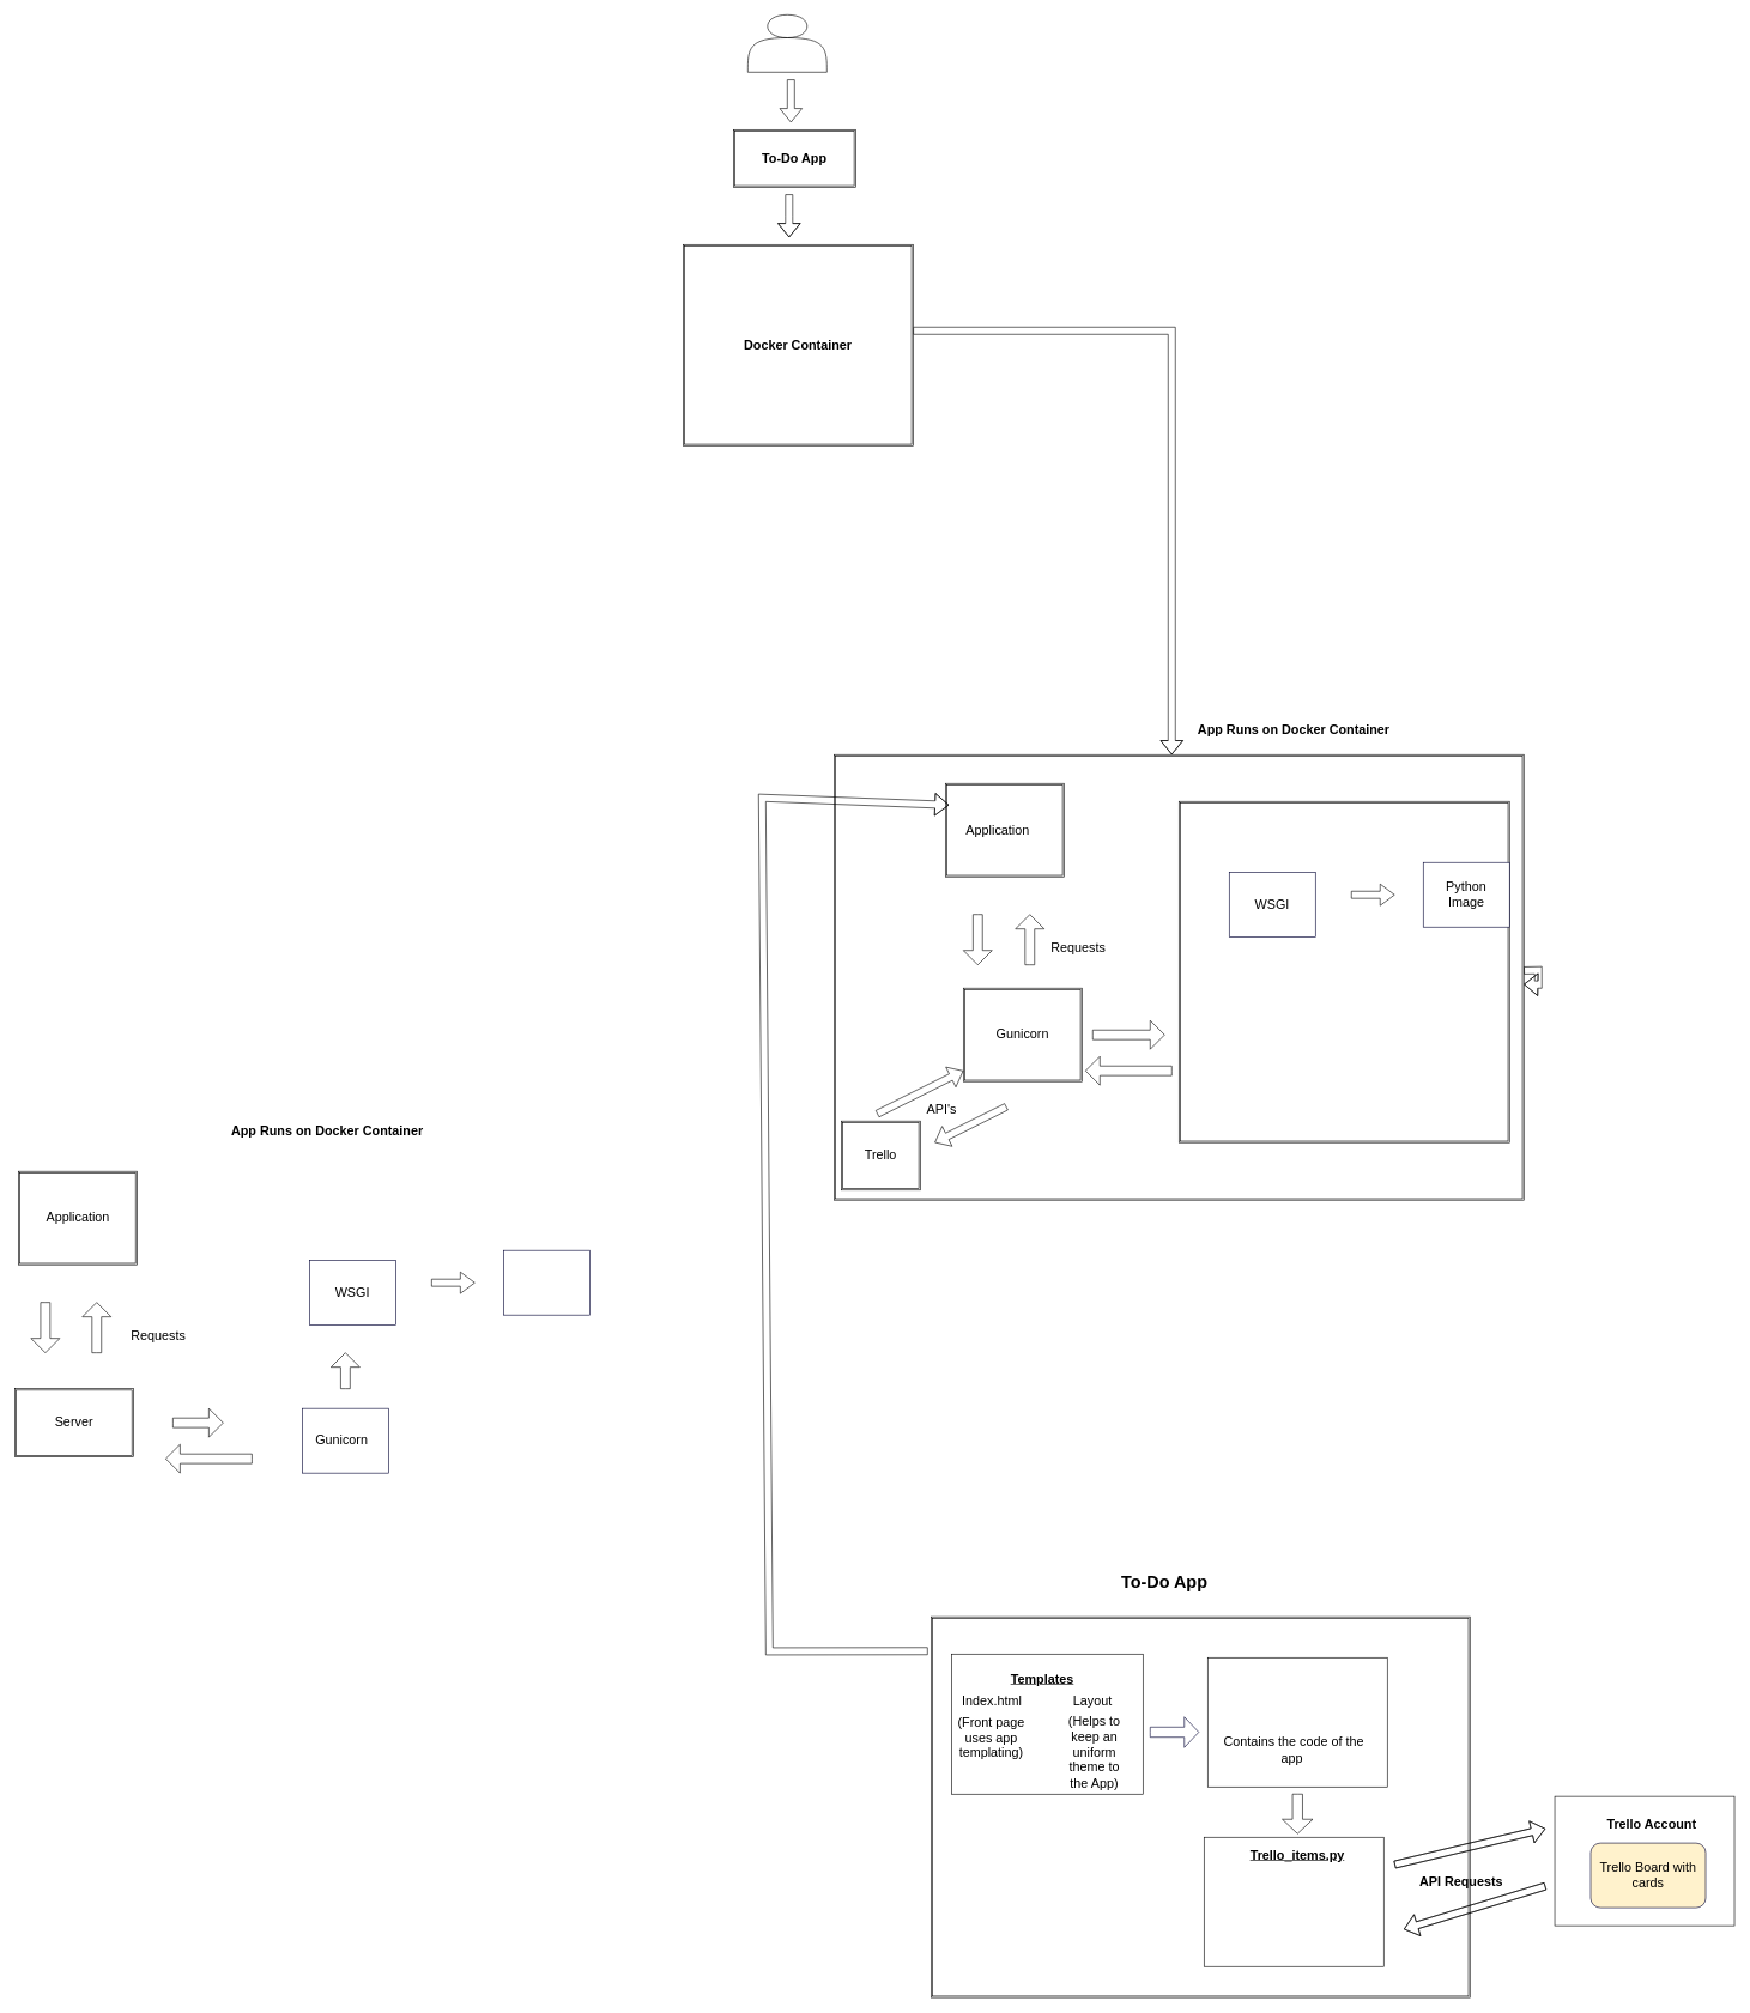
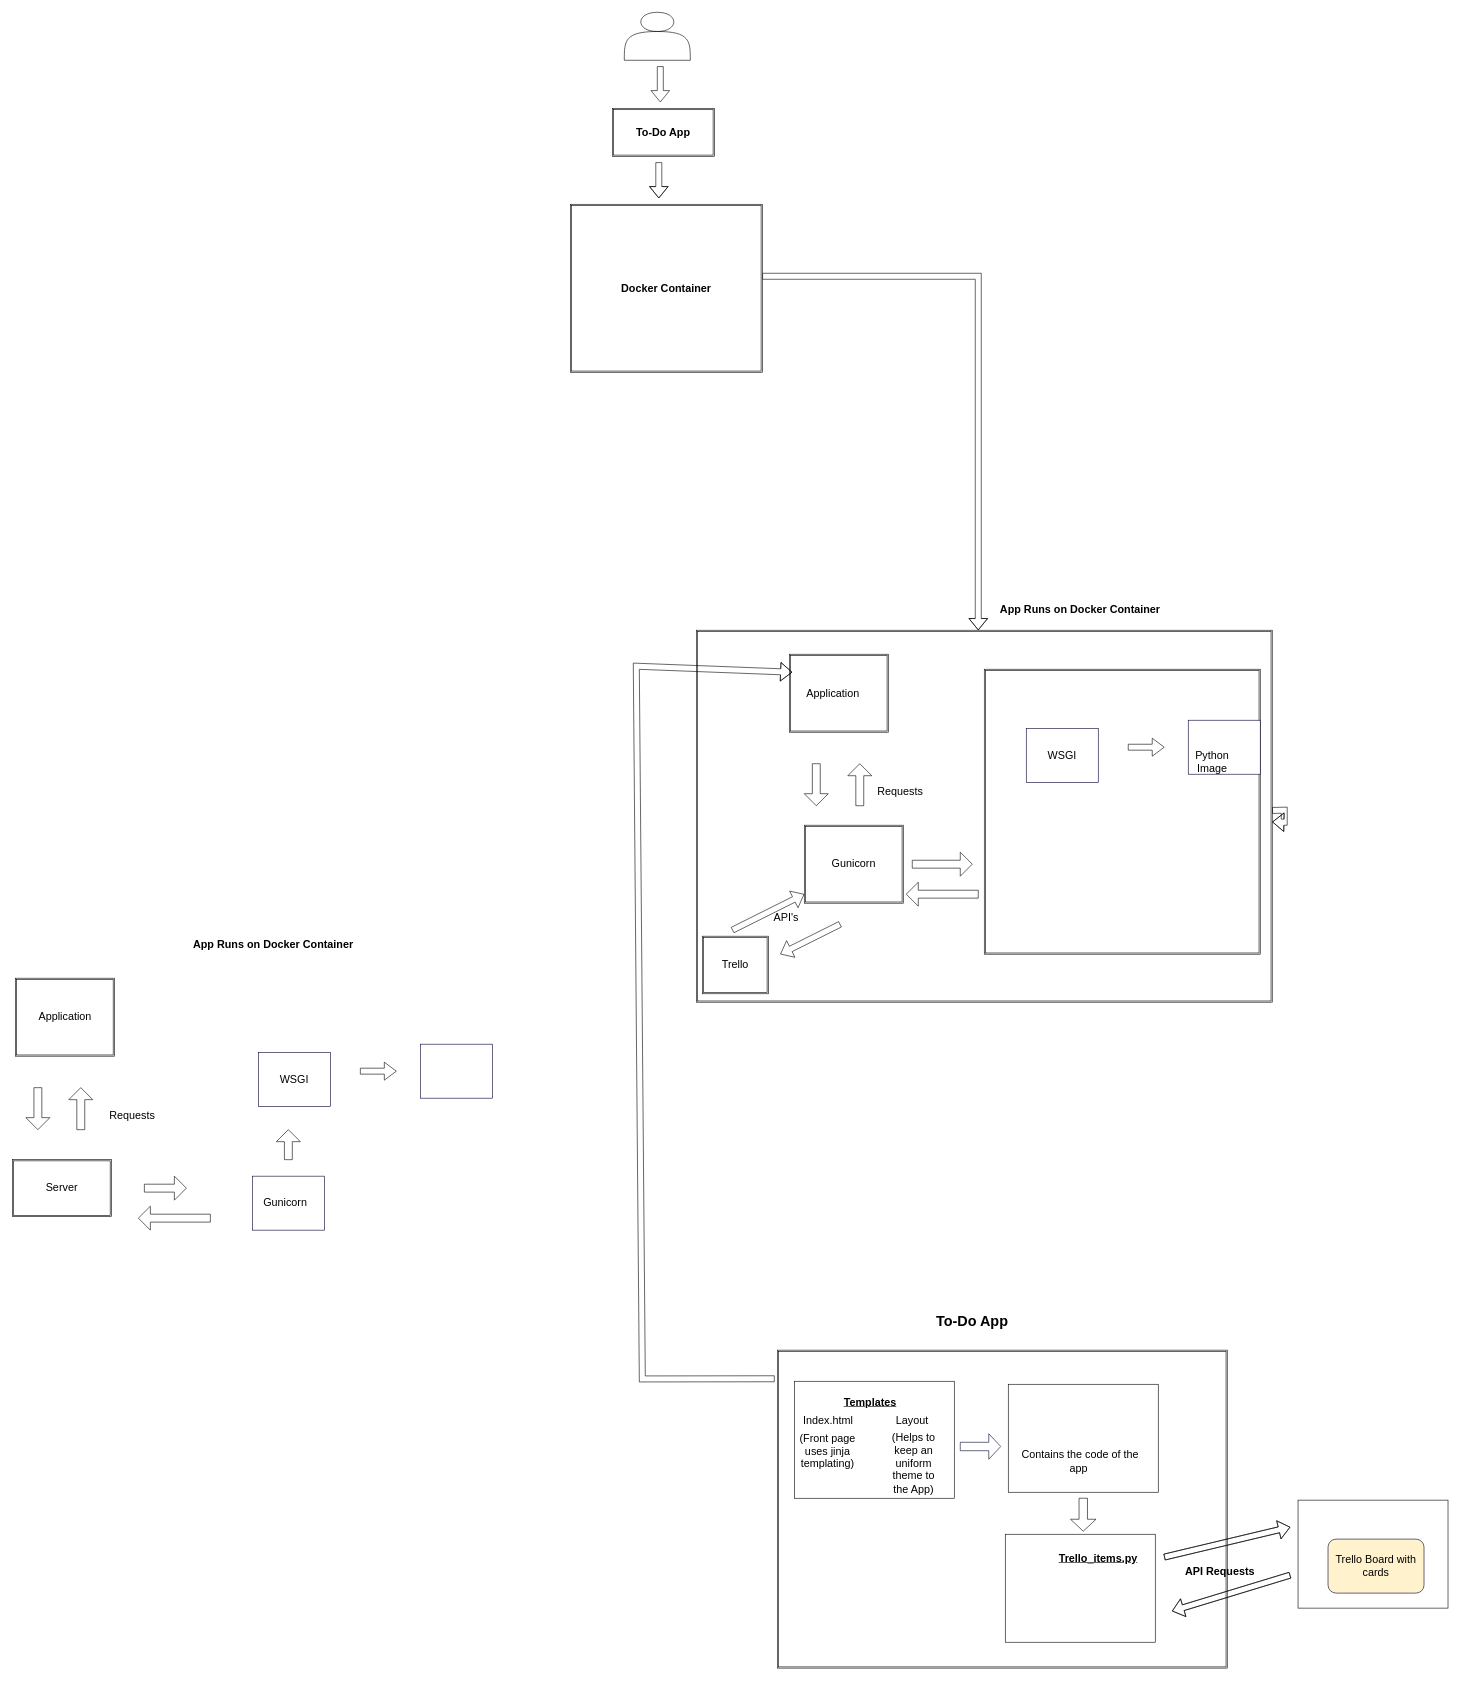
- <mxCell id="42" value="Python&lt;br&gt;Image" style="text;html=1;strokeColor=none;fillColor=none;align=center;verticalAlign=middle;whiteSpace=wrap;rounded=0;fontSize=18;" vertex="1" parent="1"><mxGeometry x="2005" y="1230" width="70" height="30" as="geometry" /></mxCell>
+ <mxCell id="42" value="Python&lt;br&gt;Image" style="text;html=1;strokeColor=none;fillColor=none;align=center;verticalAlign=middle;whiteSpace=wrap;rounded=0;fontSize=18;" vertex="1" parent="1"><mxGeometry x="1985" y="1255" width="70" height="30" as="geometry" /></mxCell>
- <mxCell id="65" value="API's" style="text;html=1;strokeColor=none;fillColor=none;align=center;verticalAlign=middle;whiteSpace=wrap;rounded=0;fontSize=18;" vertex="1" parent="1"><mxGeometry x="1280" y="1530" width="60" height="30" as="geometry" /></mxCell>
+ <mxCell id="65" value="API's" style="text;html=1;strokeColor=none;fillColor=none;align=center;verticalAlign=middle;whiteSpace=wrap;rounded=0;fontSize=18;" vertex="1" parent="1"><mxGeometry x="1280" y="1515" width="60" height="30" as="geometry" /></mxCell>
- <mxCell id="10" value="&lt;font style=&quot;font-size: 18px&quot;&gt;(Front page uses app templating)&lt;/font&gt;" style="text;html=1;strokeColor=none;fillColor=none;align=center;verticalAlign=middle;whiteSpace=wrap;rounded=0;fontSize=18;" parent="1" vertex="1"><mxGeometry x="1330" y="2406.87" width="97.5" height="25" as="geometry" /></mxCell>
+ <mxCell id="10" value="&lt;font style=&quot;font-size: 18px&quot;&gt;(Front page uses jinja templating)&lt;/font&gt;" style="text;html=1;strokeColor=none;fillColor=none;align=center;verticalAlign=middle;whiteSpace=wrap;rounded=0;fontSize=18;" parent="1" vertex="1"><mxGeometry x="1330" y="2406.87" width="97.5" height="25" as="geometry" /></mxCell>
- <mxCell id="53" value="&lt;b&gt;Trello Account&lt;/b&gt;" style="text;html=1;strokeColor=none;fillColor=none;align=center;verticalAlign=middle;whiteSpace=wrap;rounded=0;fontSize=18;" vertex="1" parent="1"><mxGeometry x="2223" y="2525" width="150" height="30" as="geometry" /></mxCell>
- <mxCell id="13" value="&lt;u&gt;&lt;b&gt;Trello_items.py&lt;/b&gt;&lt;/u&gt;" style="text;html=1;strokeColor=none;fillColor=none;align=center;verticalAlign=middle;whiteSpace=wrap;rounded=0;fontSize=18;" parent="1" vertex="1"><mxGeometry x="1750" y="2566.87" width="110" height="30" as="geometry" /></mxCell>
+ <mxCell id="13" value="&lt;u&gt;&lt;b&gt;Trello_items.py&lt;/b&gt;&lt;/u&gt;" style="text;html=1;strokeColor=none;fillColor=none;align=center;verticalAlign=middle;whiteSpace=wrap;rounded=0;fontSize=18;" parent="1" vertex="1"><mxGeometry x="1775" y="2581.87" width="110" height="30" as="geometry" /></mxCell>
